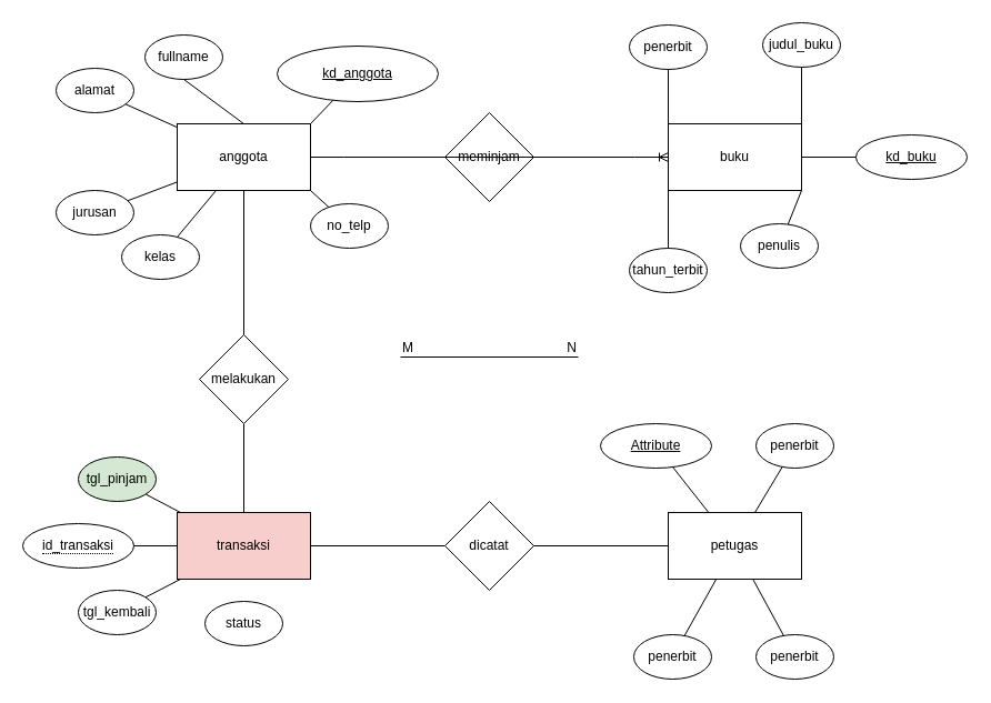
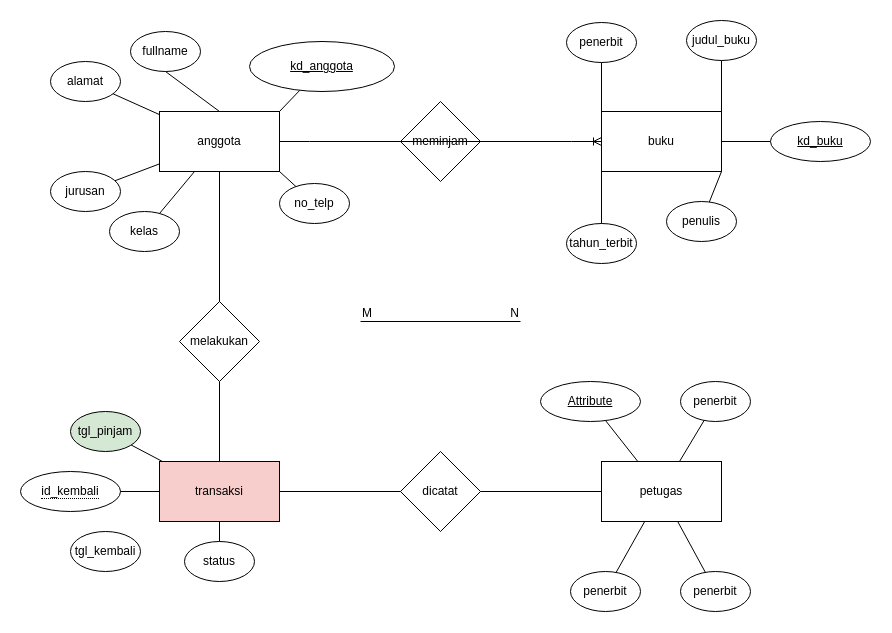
- <mxCell id="42" value="&lt;span style=&quot;border-bottom: 1px dotted&quot;&gt;id_transaksi&lt;/span&gt;" style="ellipse;whiteSpace=wrap;html=1;align=center;" parent="1" vertex="1"><mxGeometry x="20" y="471" width="100" height="40" as="geometry" /></mxCell>
+ <mxCell id="42" value="&lt;span style=&quot;border-bottom: 1px dotted&quot;&gt;id_kembali&lt;/span&gt;" style="ellipse;whiteSpace=wrap;html=1;align=center;" parent="1" vertex="1"><mxGeometry x="20" y="471" width="100" height="40" as="geometry" /></mxCell>
- <mxCell id="43" value="" style="endArrow=none;html=1;rounded=0;" parent="1" source="33" target="26" edge="1"><mxGeometry relative="1" as="geometry"><mxPoint x="360" y="611" as="sourcePoint" /><mxPoint x="520" y="611" as="targetPoint" /></mxGeometry></mxCell>
+ <mxCell id="51" value="" style="endArrow=none;html=1;rounded=0;" parent="1" source="26" target="46" edge="1"><mxGeometry relative="1" as="geometry"><mxPoint x="330" y="531" as="sourcePoint" /><mxPoint x="490" y="531" as="targetPoint" /></mxGeometry></mxCell>
